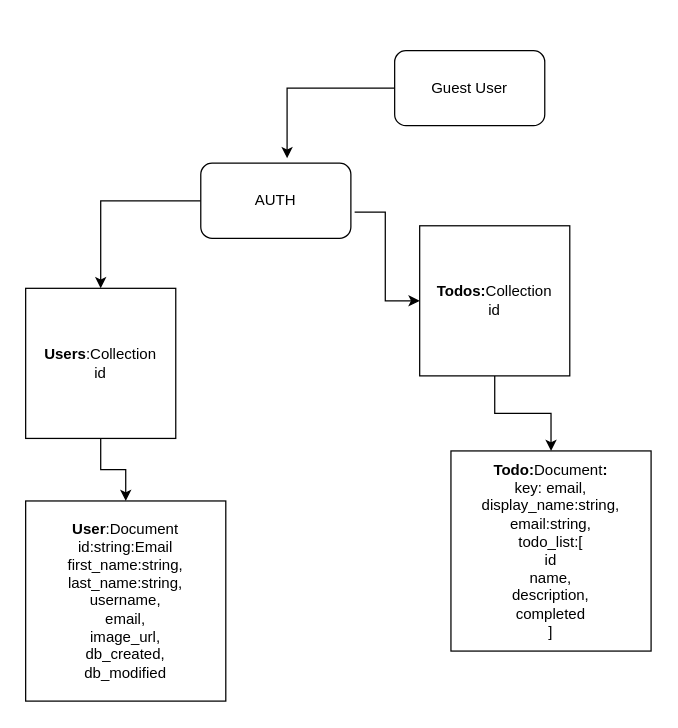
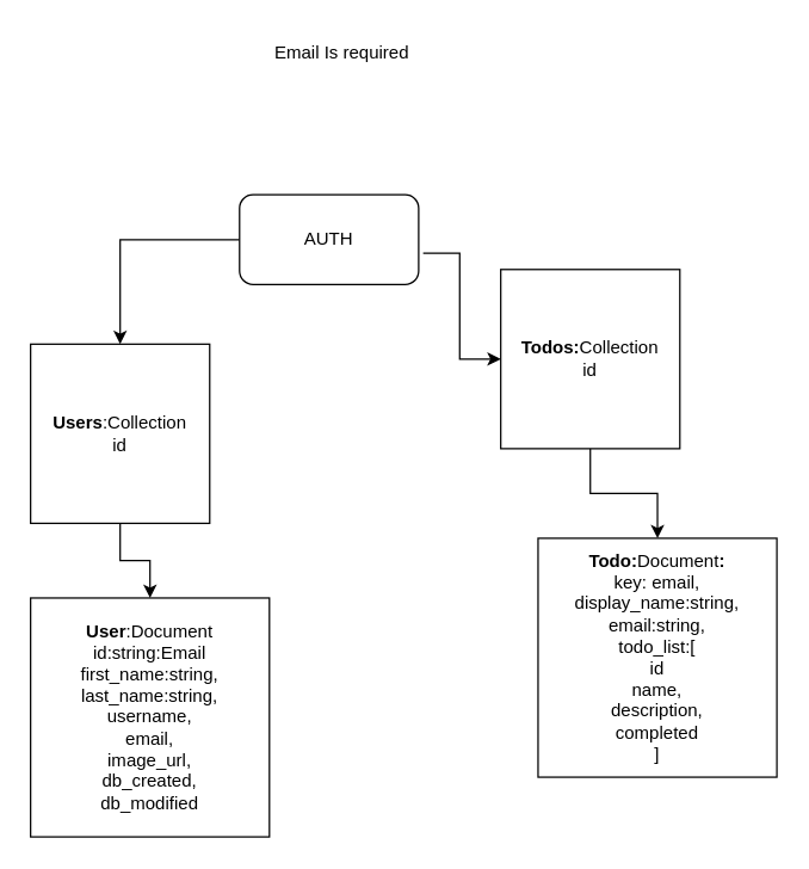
+ <mxCell id="7" value="Email Is required&amp;nbsp;" style="text;html=1;align=center;verticalAlign=middle;resizable=0;points=[];autosize=1;strokeColor=none;fillColor=none;" parent="1" vertex="1"><mxGeometry x="170" y="20" width="120" height="30" as="geometry" /></mxCell>
- <mxCell id="5" style="edgeStyle=orthogonalEdgeStyle;rounded=0;orthogonalLoop=1;jettySize=auto;html=1;entryX=0.575;entryY=-0.067;entryDx=0;entryDy=0;entryPerimeter=0;" parent="1" source="6" target="13" edge="1"><mxGeometry relative="1" as="geometry" /></mxCell>
- <mxCell id="6" value="Guest User" style="rounded=1;whiteSpace=wrap;html=1;" parent="1" vertex="1"><mxGeometry x="315" y="40" width="120" height="60" as="geometry" /></mxCell>
